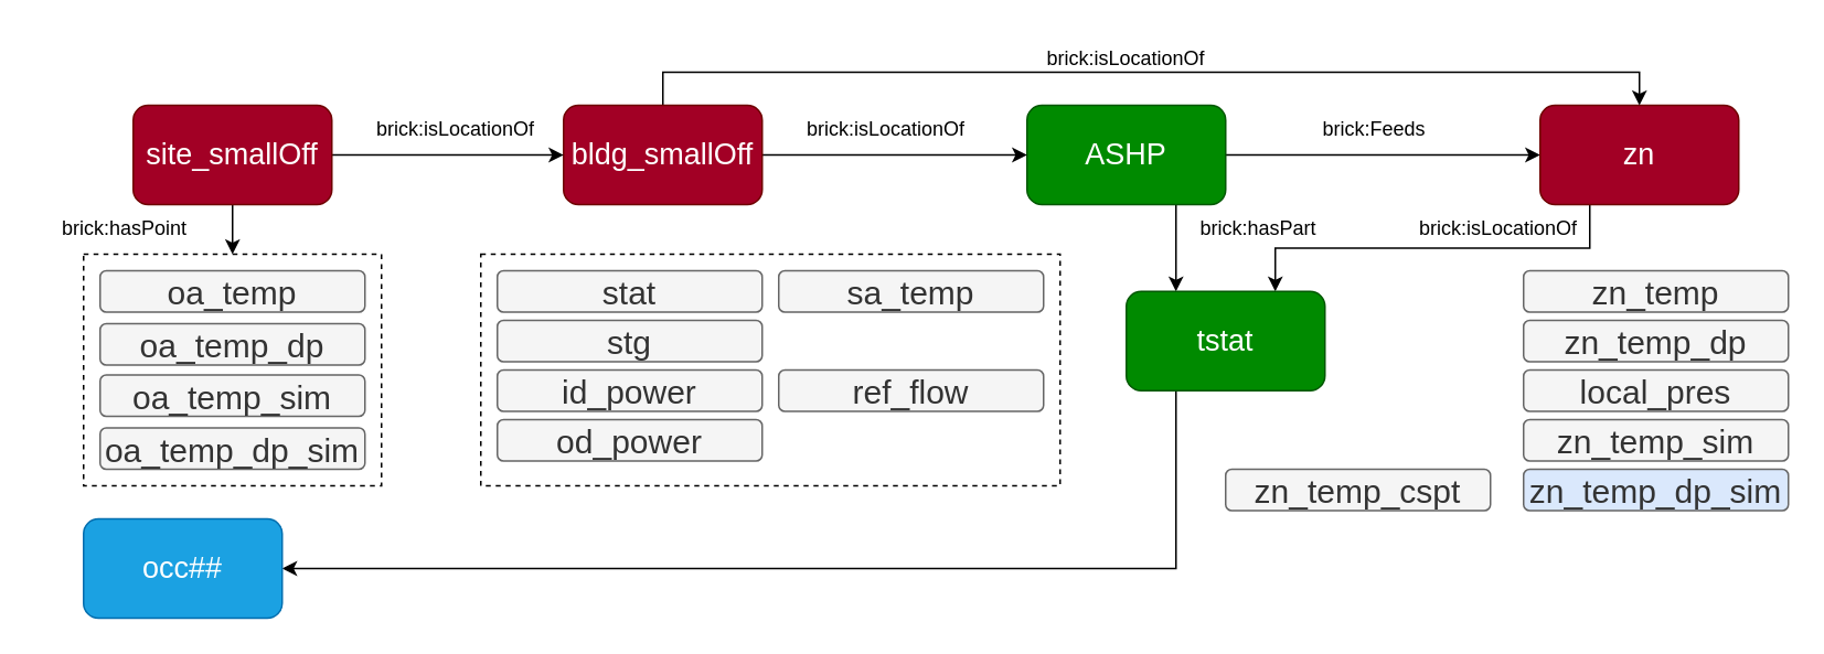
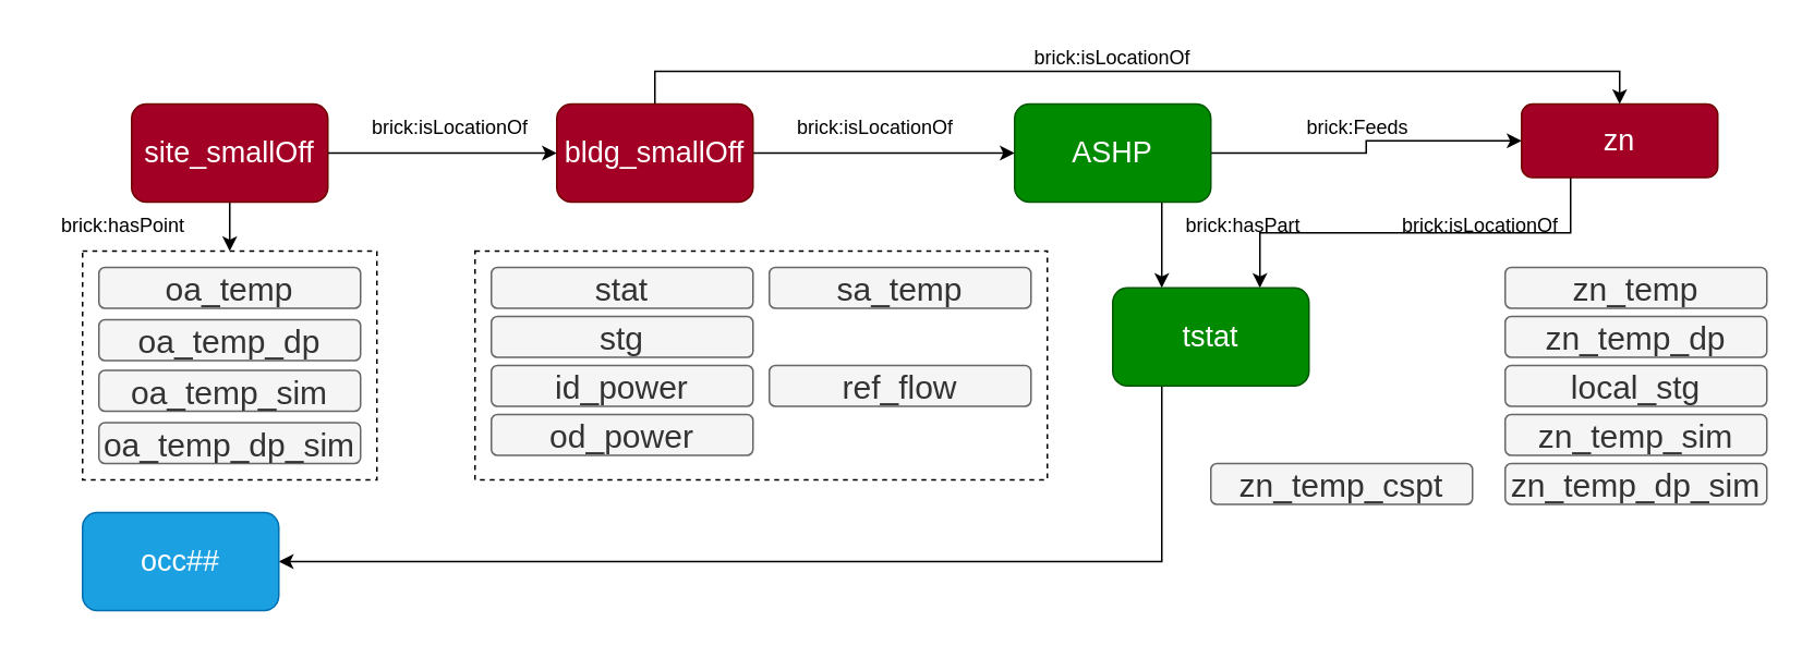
- <mxCell id="7" value="&lt;font style=&quot;font-size: 18px;&quot;&gt;zn&lt;/font&gt;" style="rounded=1;whiteSpace=wrap;html=1;fillColor=#a20025;strokeColor=#6F0000;fontColor=#ffffff;" vertex="1" parent="1"><mxGeometry x="930" y="63" width="120" height="60" as="geometry" /></mxCell>
+ <mxCell id="7" value="&lt;font style=&quot;font-size: 18px;&quot;&gt;zn&lt;/font&gt;" style="rounded=1;whiteSpace=wrap;html=1;fillColor=#a20025;strokeColor=#6F0000;fontColor=#ffffff;" vertex="1" parent="1"><mxGeometry x="930" y="63" width="120" height="45" as="geometry" /></mxCell>
- <mxCell id="34" value="&lt;font style=&quot;font-size: 20px;&quot;&gt;local_pres&lt;/font&gt;" style="rounded=1;whiteSpace=wrap;html=1;fillColor=#f5f5f5;strokeColor=#666666;fontColor=#333333;" vertex="1" parent="1"><mxGeometry x="920" y="223" width="160" height="25" as="geometry" /></mxCell>
+ <mxCell id="34" value="&lt;font style=&quot;font-size: 20px;&quot;&gt;local_stg&lt;/font&gt;" style="rounded=1;whiteSpace=wrap;html=1;fillColor=#f5f5f5;strokeColor=#666666;fontColor=#333333;" vertex="1" parent="1"><mxGeometry x="920" y="223" width="160" height="25" as="geometry" /></mxCell>
- <mxCell id="36" value="&lt;font style=&quot;font-size: 20px;&quot;&gt;zn_temp_dp_sim&lt;/font&gt;" style="rounded=1;whiteSpace=wrap;html=1;fillColor=#dae8fc;strokeColor=#666666;fontColor=#333333;" vertex="1" parent="1"><mxGeometry x="920" y="283" width="160" height="25" as="geometry" /></mxCell>
+ <mxCell id="36" value="&lt;font style=&quot;font-size: 20px;&quot;&gt;zn_temp_dp_sim&lt;/font&gt;" style="rounded=1;whiteSpace=wrap;html=1;fillColor=#f5f5f5;strokeColor=#666666;fontColor=#333333;" vertex="1" parent="1"><mxGeometry x="920" y="283" width="160" height="25" as="geometry" /></mxCell>
